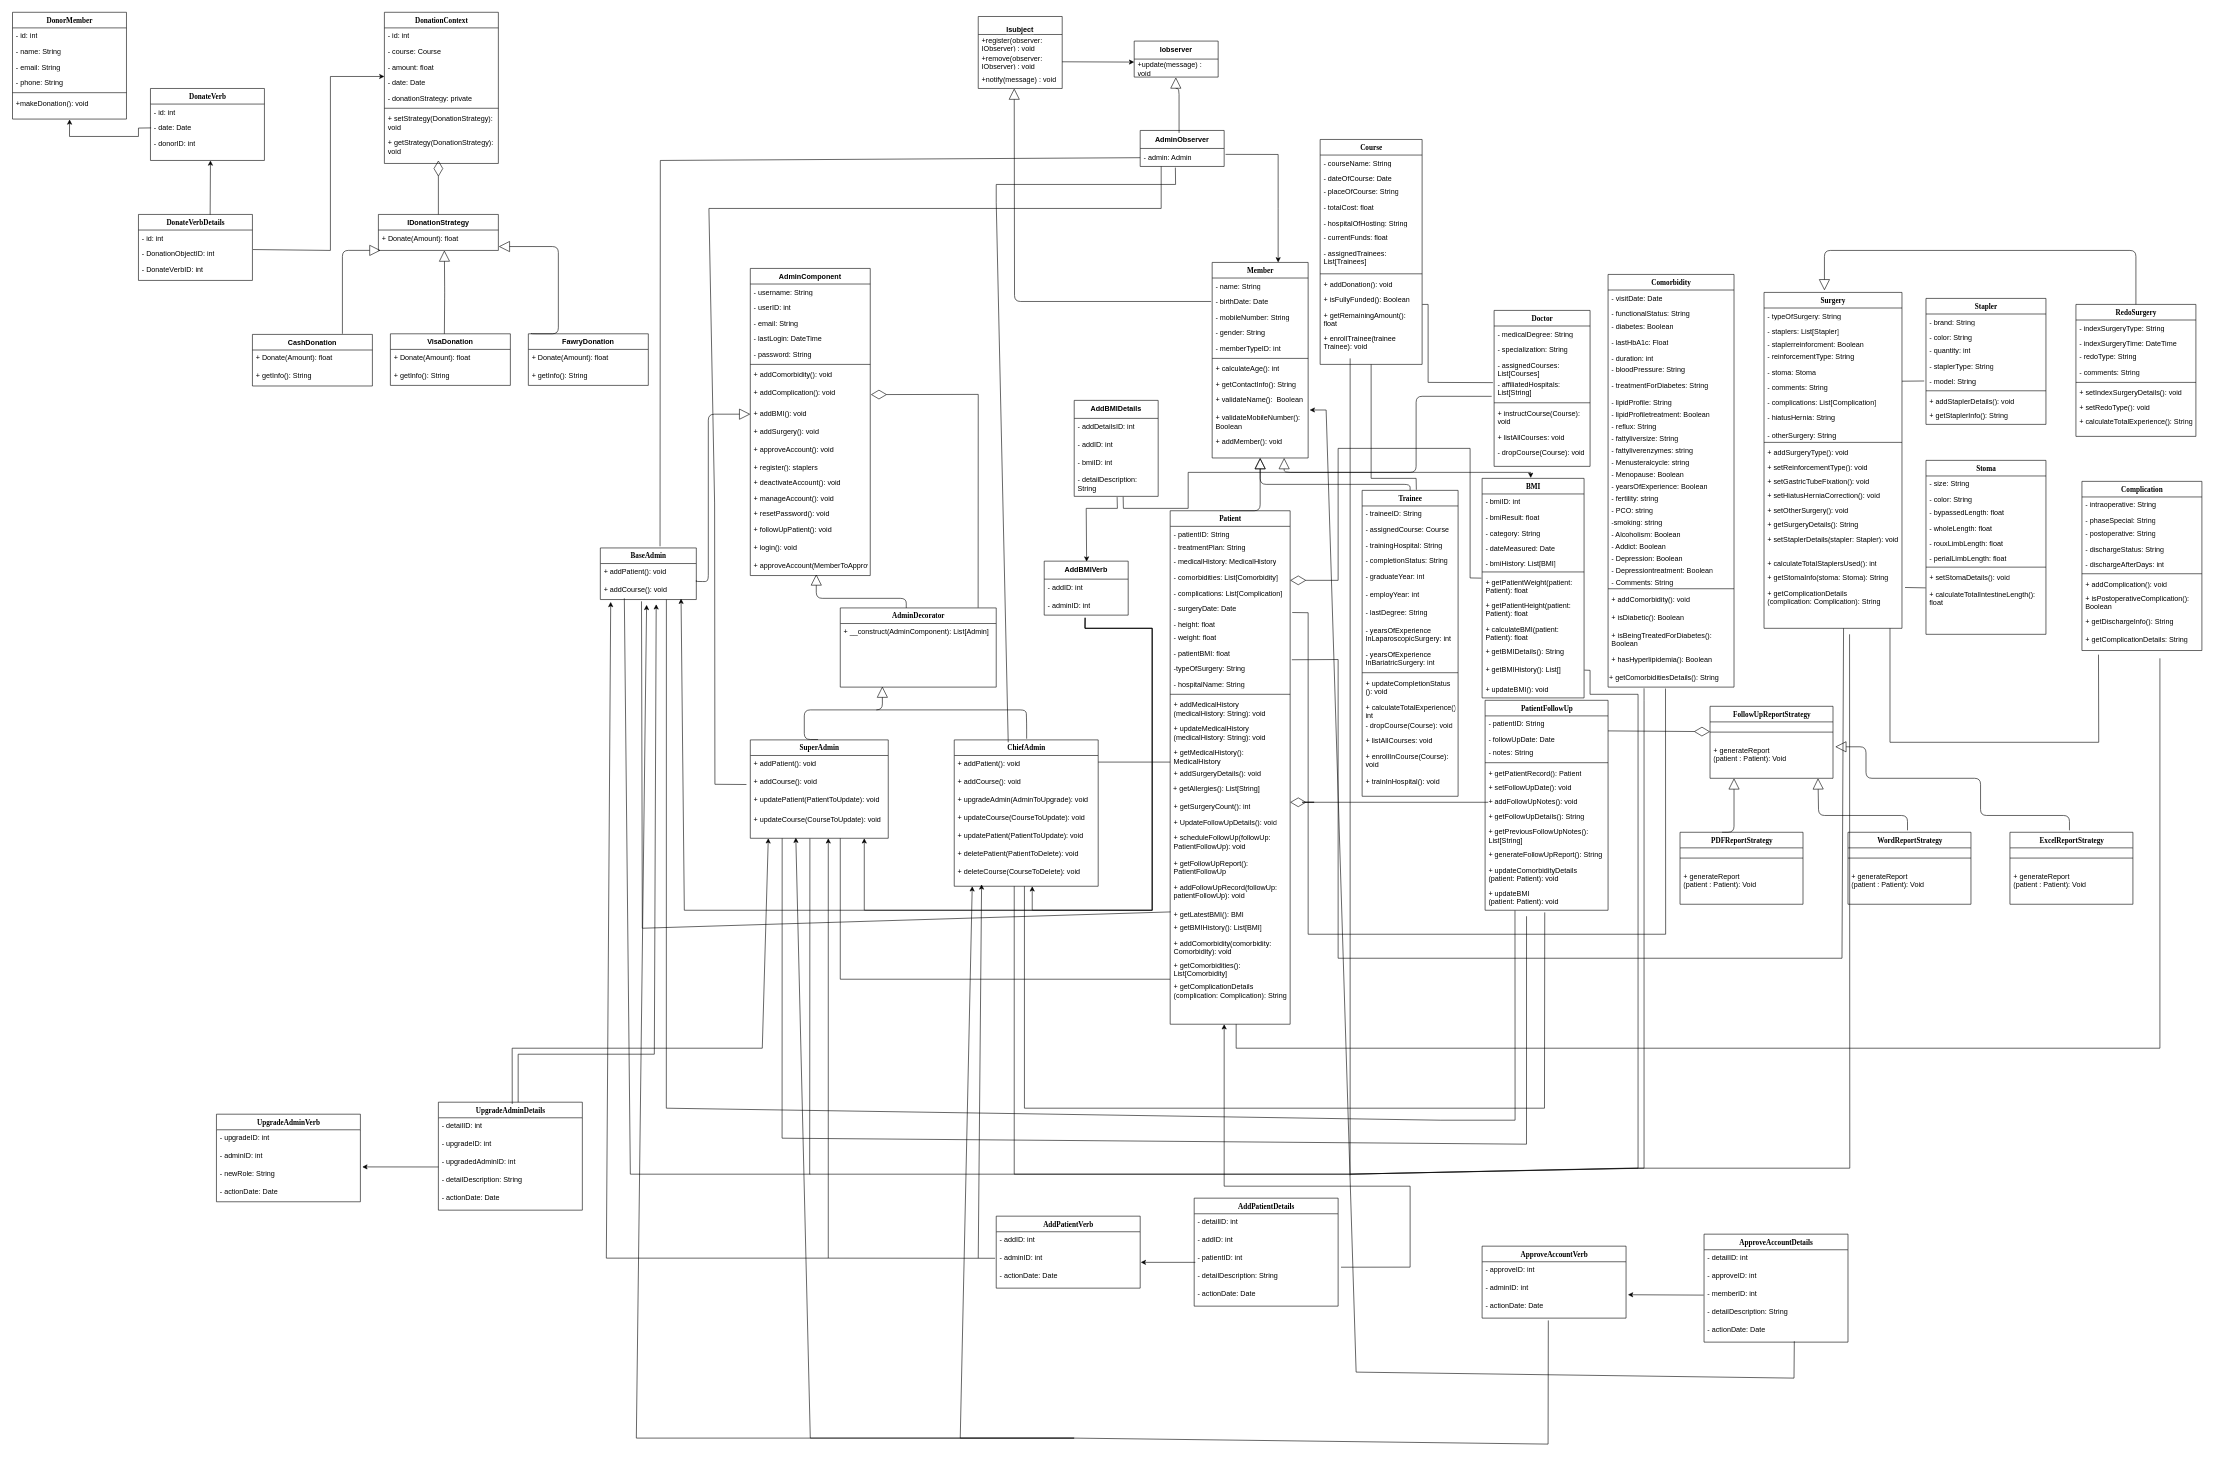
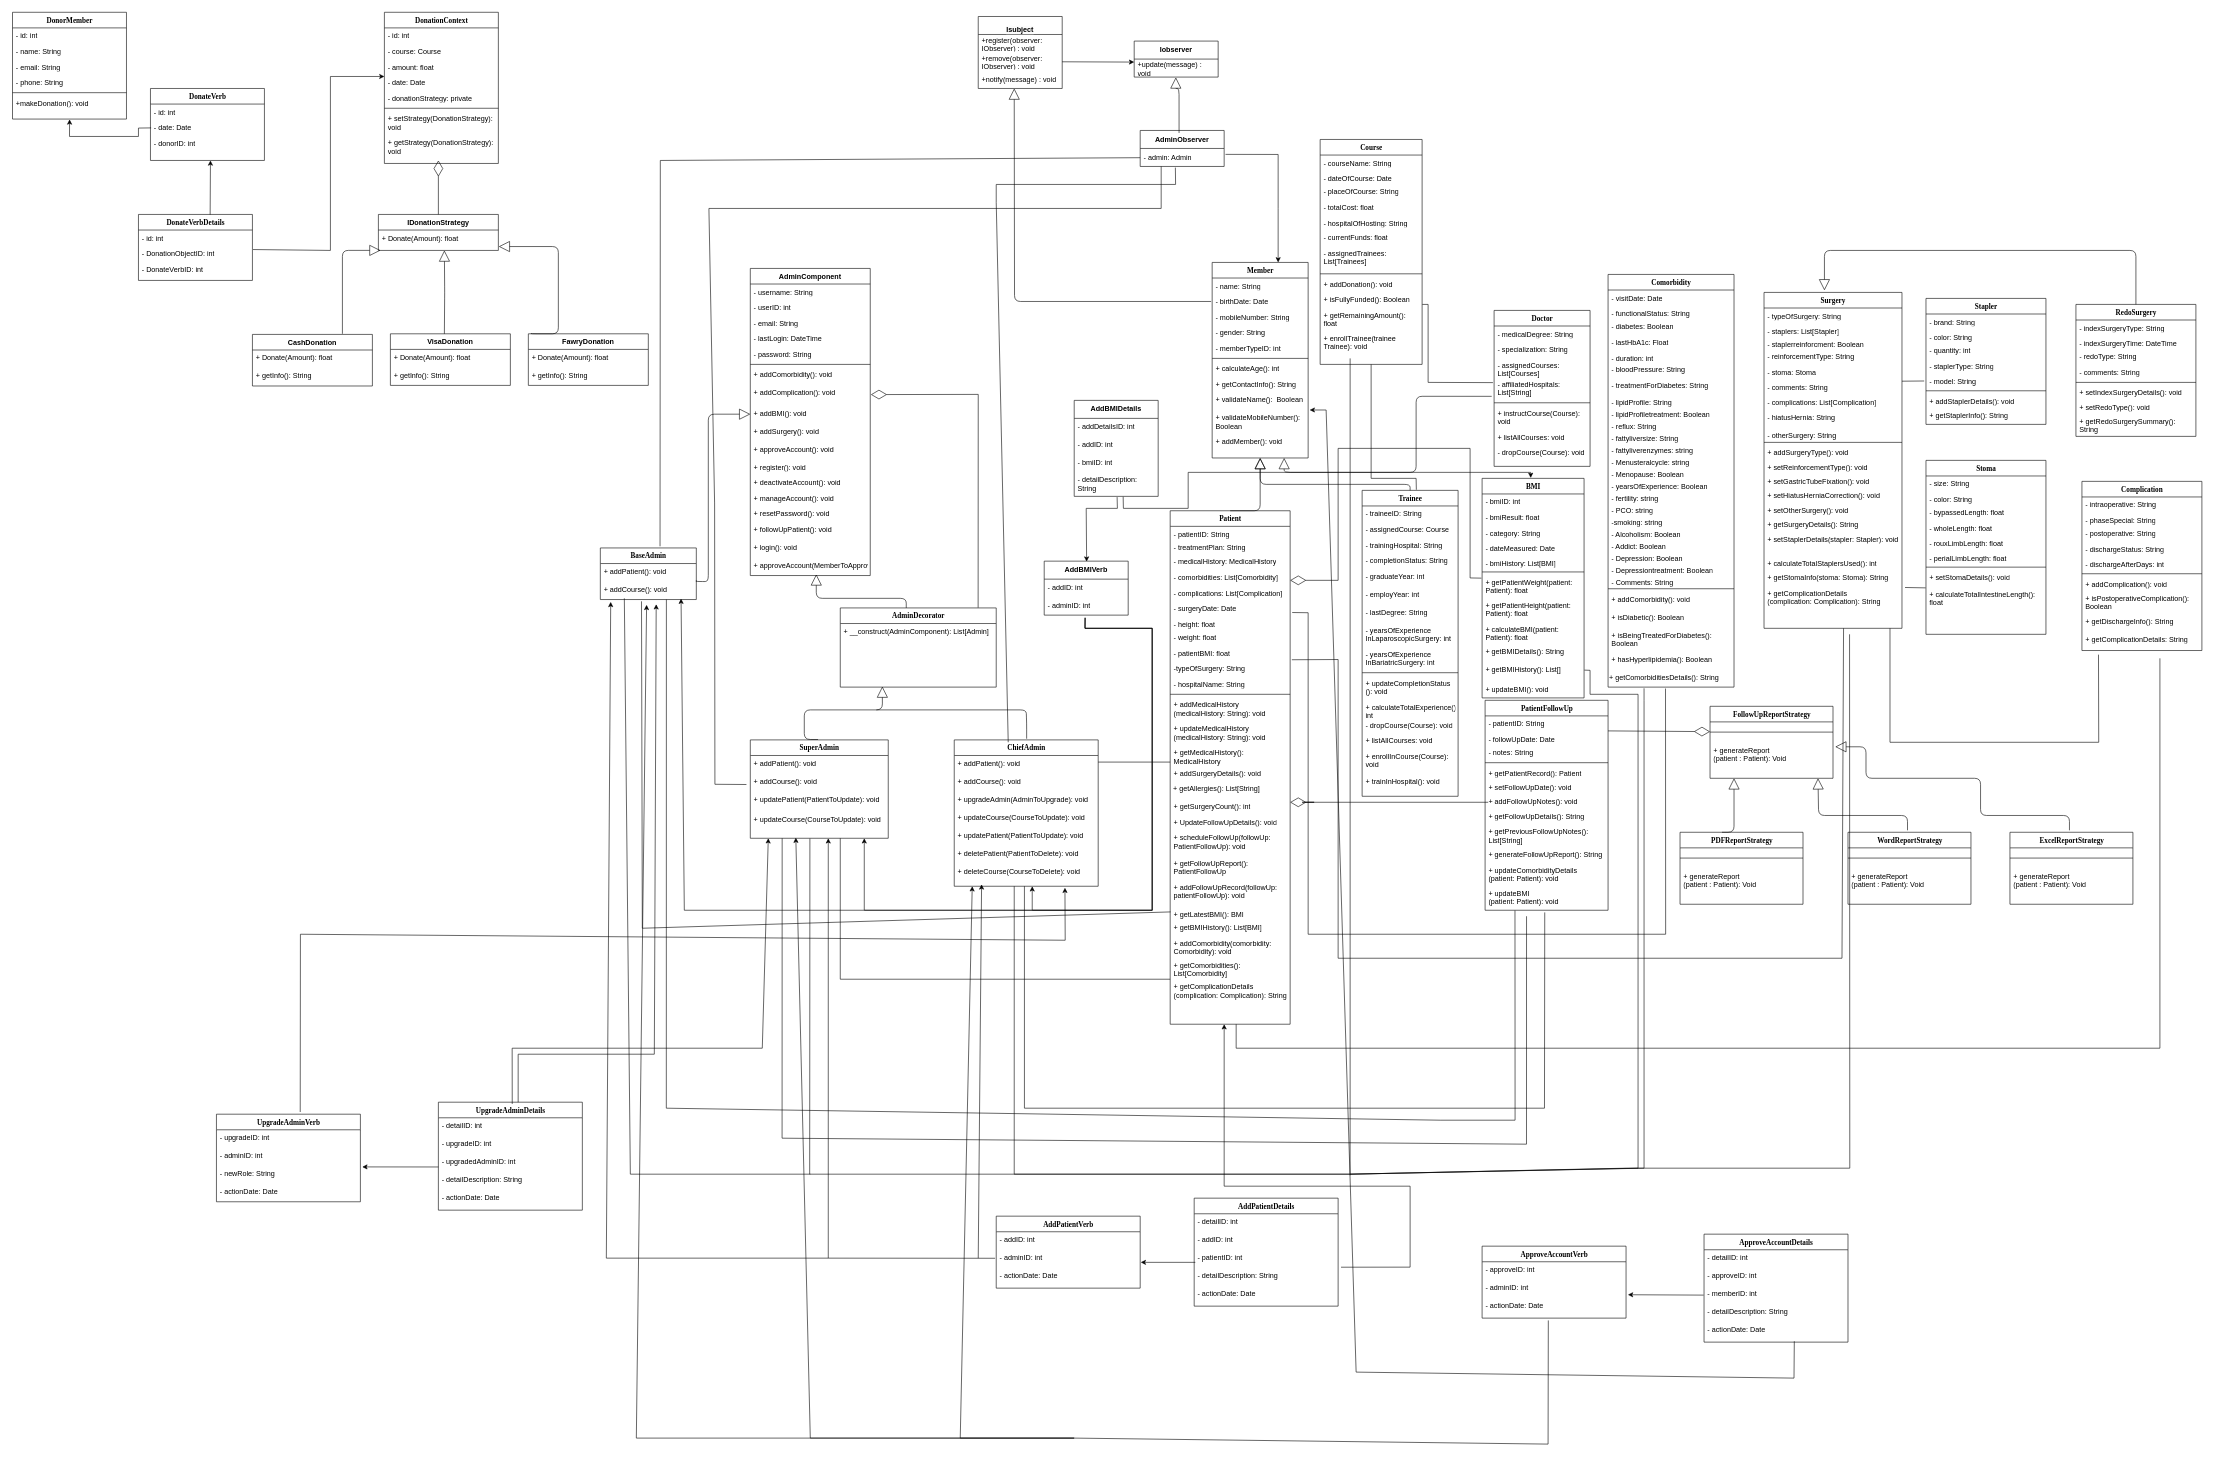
- <mxCell id="192" value="&lt;div style=&quot;&quot;&gt;+&amp;nbsp;calculateTotalExperience(): String&lt;br&gt;&lt;/div&gt;" style="text;html=1;strokeColor=none;fillColor=none;align=left;verticalAlign=top;spacingLeft=4;spacingRight=4;whiteSpace=wrap;overflow=hidden;rotatable=0;points=[[0,0.5],[1,0.5]];portConstraint=eastwest;" parent="184" vertex="1"><mxGeometry y="182" width="200" height="38" as="geometry" /></mxCell>
+ <mxCell id="192" value="&lt;div style=&quot;&quot;&gt;+&amp;nbsp;getRedoSurgerySummary(): String&lt;br&gt;&lt;/div&gt;" style="text;html=1;strokeColor=none;fillColor=none;align=left;verticalAlign=top;spacingLeft=4;spacingRight=4;whiteSpace=wrap;overflow=hidden;rotatable=0;points=[[0,0.5],[1,0.5]];portConstraint=eastwest;" parent="184" vertex="1"><mxGeometry y="182" width="200" height="38" as="geometry" /></mxCell>
- <mxCell id="230" value="+ register(): staplers" style="text;html=1;strokeColor=none;fillColor=none;align=left;verticalAlign=top;spacingLeft=4;spacingRight=4;whiteSpace=wrap;overflow=hidden;rotatable=0;points=[[0,0.5],[1,0.5]];portConstraint=eastwest;" parent="218" vertex="1"><mxGeometry y="318" width="200" height="26" as="geometry" /></mxCell>
+ <mxCell id="230" value="+ register(): void" style="text;html=1;strokeColor=none;fillColor=none;align=left;verticalAlign=top;spacingLeft=4;spacingRight=4;whiteSpace=wrap;overflow=hidden;rotatable=0;points=[[0,0.5],[1,0.5]];portConstraint=eastwest;" parent="218" vertex="1"><mxGeometry y="318" width="200" height="26" as="geometry" /></mxCell>
+ <mxCell id="397" value="" style="endArrow=classic;html=1;rounded=0;entryX=0.769;entryY=1.349;entryDx=0;entryDy=0;entryPerimeter=0;exitX=0.582;exitY=-0.025;exitDx=0;exitDy=0;exitPerimeter=0;" edge="1" parent="1" source="391" target="17"><mxGeometry width="50" height="50" relative="1" as="geometry"><mxPoint x="500" y="1837" as="sourcePoint" /><mxPoint x="830" y="1747" as="targetPoint" /><Array as="points"><mxPoint x="500" y="1557" /><mxPoint x="1775" y="1567" /></Array></mxGeometry></mxCell>
